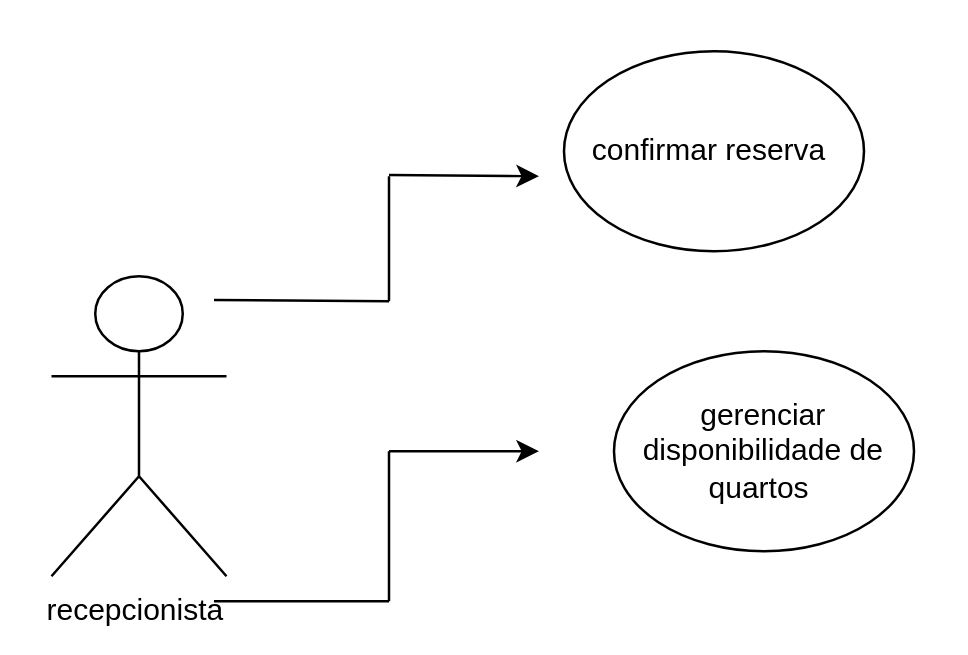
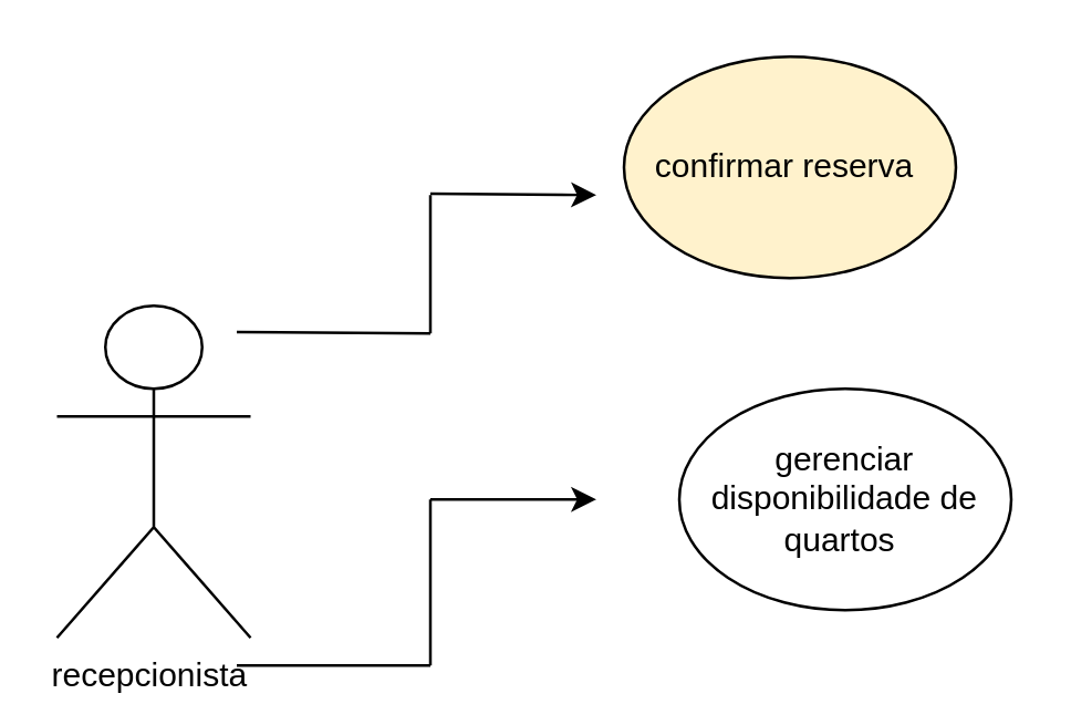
- <mxCell id="6" value="&lt;font style=&quot;vertical-align: inherit;&quot;&gt;&lt;font style=&quot;vertical-align: inherit;&quot;&gt;confirmar reserva&amp;nbsp;&lt;/font&gt;&lt;/font&gt;" style="ellipse;whiteSpace=wrap;html=1;" vertex="1" parent="1"><mxGeometry x="225" y="20" width="120" height="80" as="geometry" /></mxCell>
+ <mxCell id="6" value="&lt;font style=&quot;vertical-align: inherit;&quot;&gt;&lt;font style=&quot;vertical-align: inherit;&quot;&gt;confirmar reserva&amp;nbsp;&lt;/font&gt;&lt;/font&gt;" style="ellipse;whiteSpace=wrap;html=1;fillColor=#fff2cc;" vertex="1" parent="1"><mxGeometry x="225" y="20" width="120" height="80" as="geometry" /></mxCell>
